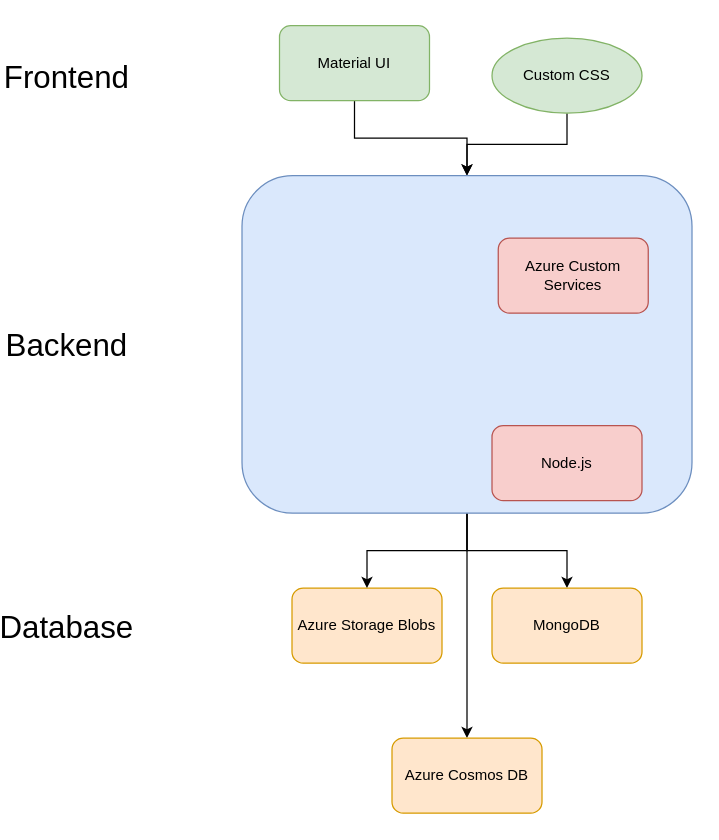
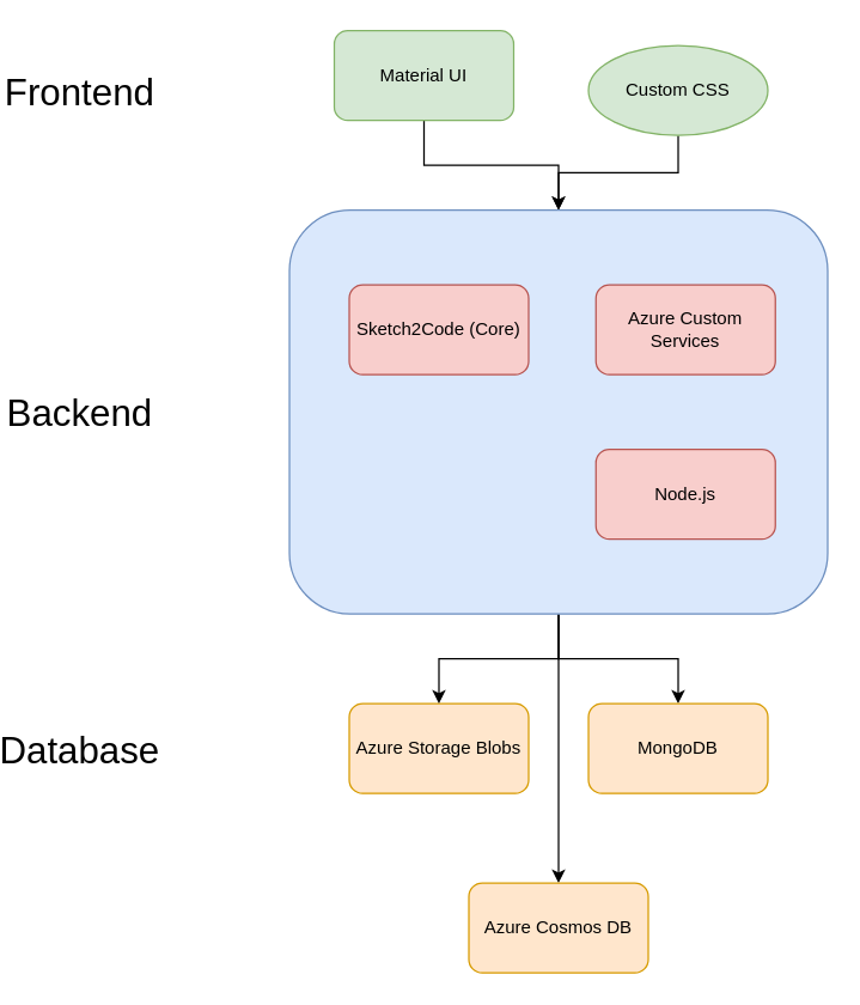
+ <mxCell id="13" value="Sketch2Code (Core)" style="rounded=1;whiteSpace=wrap;html=1;fillColor=#f8cecc;strokeColor=#b85450;" vertex="1" parent="1"><mxGeometry x="230" y="190" width="120" height="60" as="geometry" /></mxCell>
- <mxCell id="15" value="Node.js" style="rounded=1;whiteSpace=wrap;html=1;fillColor=#f8cecc;strokeColor=#b85450;" vertex="1" parent="1"><mxGeometry x="390" y="340" width="120" height="60" as="geometry" /></mxCell>
+ <mxCell id="15" value="Node.js" style="rounded=1;whiteSpace=wrap;html=1;fillColor=#f8cecc;strokeColor=#b85450;" vertex="1" parent="1"><mxGeometry x="395" y="300" width="120" height="60" as="geometry" /></mxCell>
